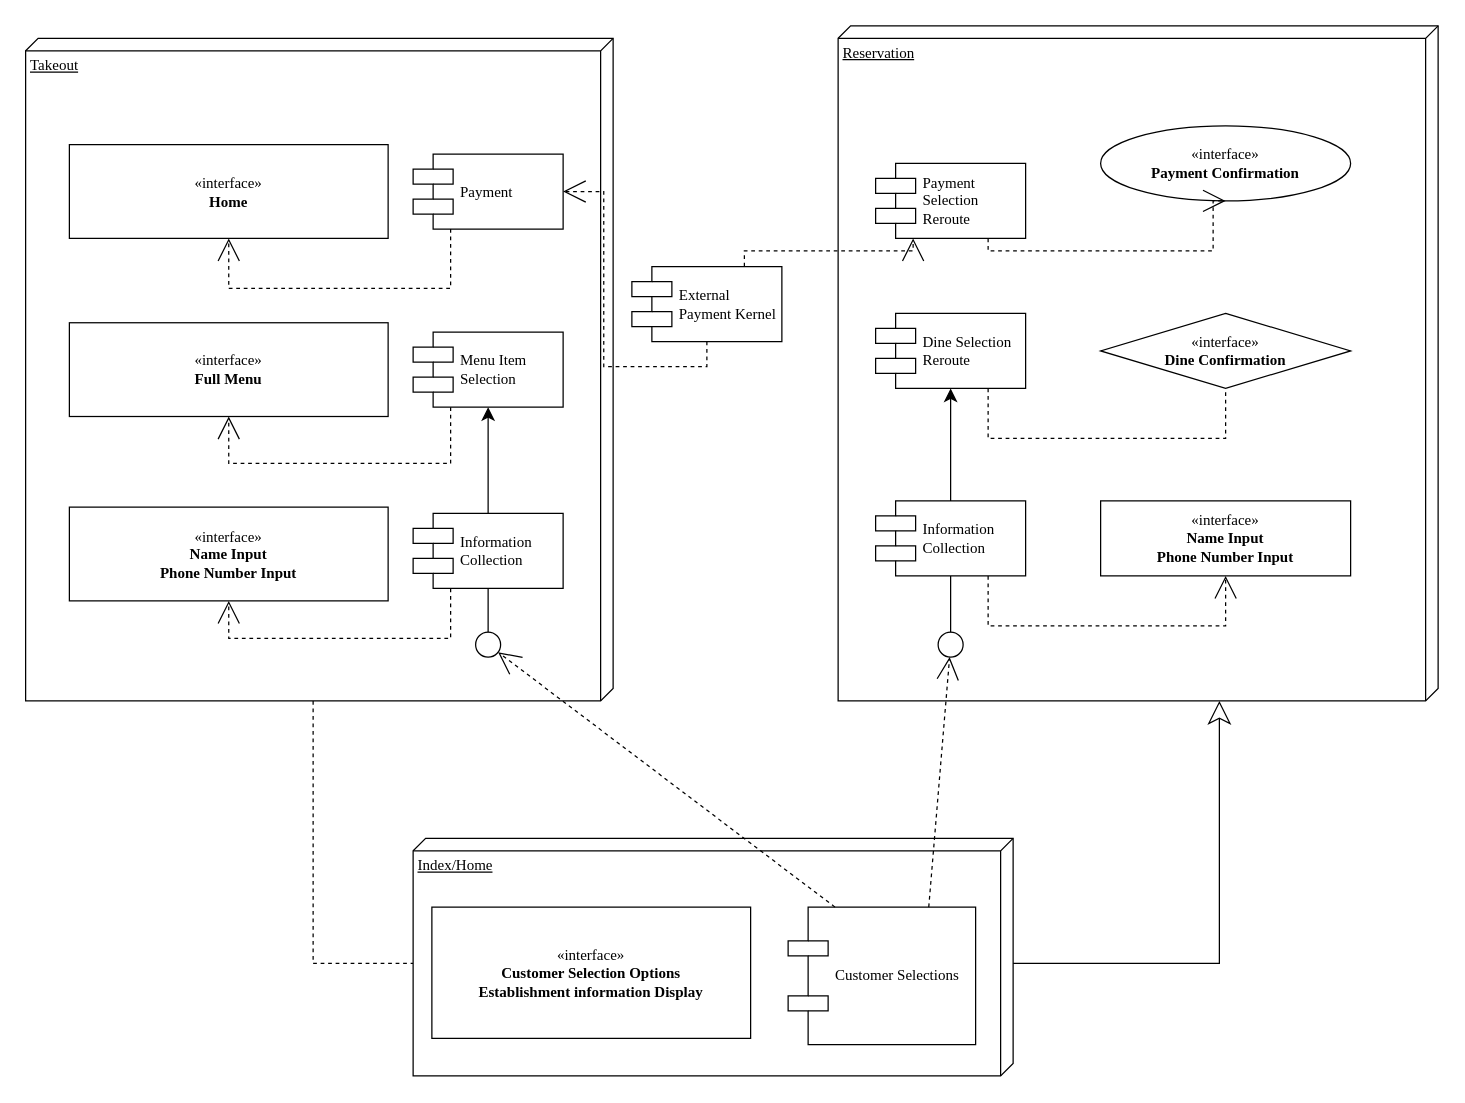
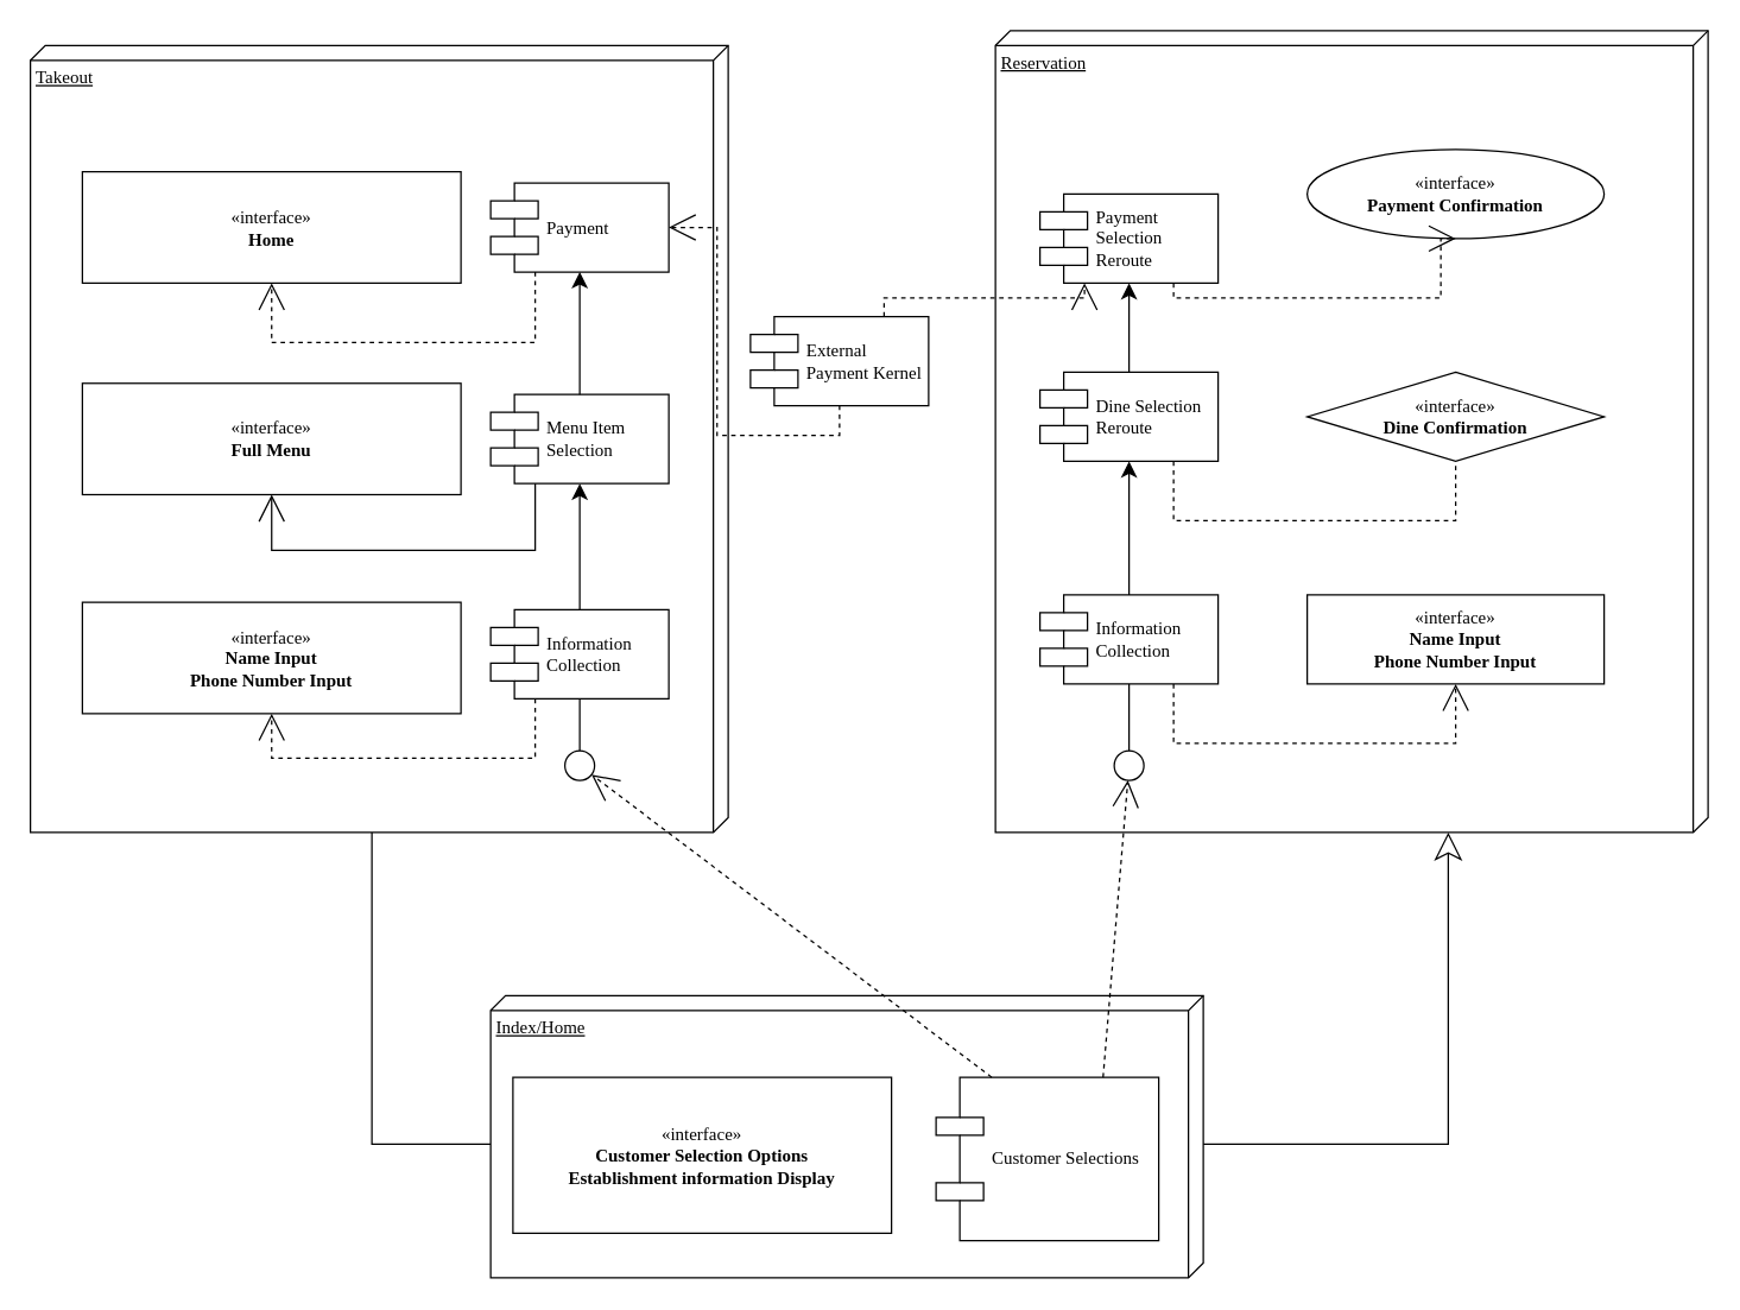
+ <mxCell id="36" style="edgeStyle=orthogonalEdgeStyle;rounded=0;orthogonalLoop=1;jettySize=auto;html=1;exitX=0.5;exitY=0;exitDx=0;exitDy=0;entryX=0.5;entryY=1;entryDx=0;entryDy=0;startSize=8;endArrow=classic;endFill=1;endSize=8;targetPerimeterSpacing=0;" edge="1" parent="1" target="37" source="33"><mxGeometry relative="1" as="geometry"><mxPoint x="770" y="250" as="sourcePoint" /></mxGeometry></mxCell>
+ <mxCell id="26" style="edgeStyle=orthogonalEdgeStyle;rounded=0;orthogonalLoop=1;jettySize=auto;html=1;exitX=0.5;exitY=0;exitDx=0;exitDy=0;entryX=0.5;entryY=1;entryDx=0;entryDy=0;startSize=8;endArrow=classic;endFill=1;endSize=8;targetPerimeterSpacing=0;" edge="1" parent="1" target="27" source="23"><mxGeometry relative="1" as="geometry"><mxPoint x="390" y="242.5" as="sourcePoint" /></mxGeometry></mxCell>
- <mxCell id="24" style="edgeStyle=orthogonalEdgeStyle;rounded=0;orthogonalLoop=1;jettySize=auto;html=1;entryX=0.5;entryY=1;entryDx=0;entryDy=0;dashed=1;endArrow=open;endFill=0;startSize=8;endSize=16;targetPerimeterSpacing=0;exitX=0.25;exitY=1;exitDx=0;exitDy=0;" edge="1" parent="1" target="25" source="23"><mxGeometry relative="1" as="geometry"><mxPoint x="350" y="340" as="sourcePoint" /><Array as="points"><mxPoint x="360" y="370" /><mxPoint x="183" y="370" /></Array></mxGeometry></mxCell>
+ <mxCell id="24" style="edgeStyle=orthogonalEdgeStyle;rounded=0;orthogonalLoop=1;jettySize=auto;html=1;entryX=0.5;entryY=1;entryDx=0;entryDy=0;dashed=0;endArrow=open;endFill=0;startSize=8;endSize=16;targetPerimeterSpacing=0;exitX=0.25;exitY=1;exitDx=0;exitDy=0;" edge="1" parent="1" target="25" source="23"><mxGeometry relative="1" as="geometry"><mxPoint x="350" y="340" as="sourcePoint" /><Array as="points"><mxPoint x="360" y="370" /><mxPoint x="183" y="370" /></Array></mxGeometry></mxCell>
- <mxCell id="2" style="edgeStyle=orthogonalEdgeStyle;rounded=0;orthogonalLoop=1;jettySize=auto;html=1;exitX=0;exitY=0;exitDx=530;exitDy=240;exitPerimeter=0;entryX=0;entryY=0;entryDx=100;entryDy=480;entryPerimeter=0;startSize=8;endArrow=none;endFill=0;endSize=8;targetPerimeterSpacing=0;dashed=1;" edge="1" parent="1" source="3" target="5"><mxGeometry relative="1" as="geometry" /></mxCell>
+ <mxCell id="2" style="edgeStyle=orthogonalEdgeStyle;rounded=0;orthogonalLoop=1;jettySize=auto;html=1;exitX=0;exitY=0;exitDx=530;exitDy=240;exitPerimeter=0;entryX=0;entryY=0;entryDx=100;entryDy=480;entryPerimeter=0;startSize=8;endArrow=none;endFill=0;endSize=8;targetPerimeterSpacing=0;" edge="1" parent="1" source="3" target="5"><mxGeometry relative="1" as="geometry" /></mxCell>
